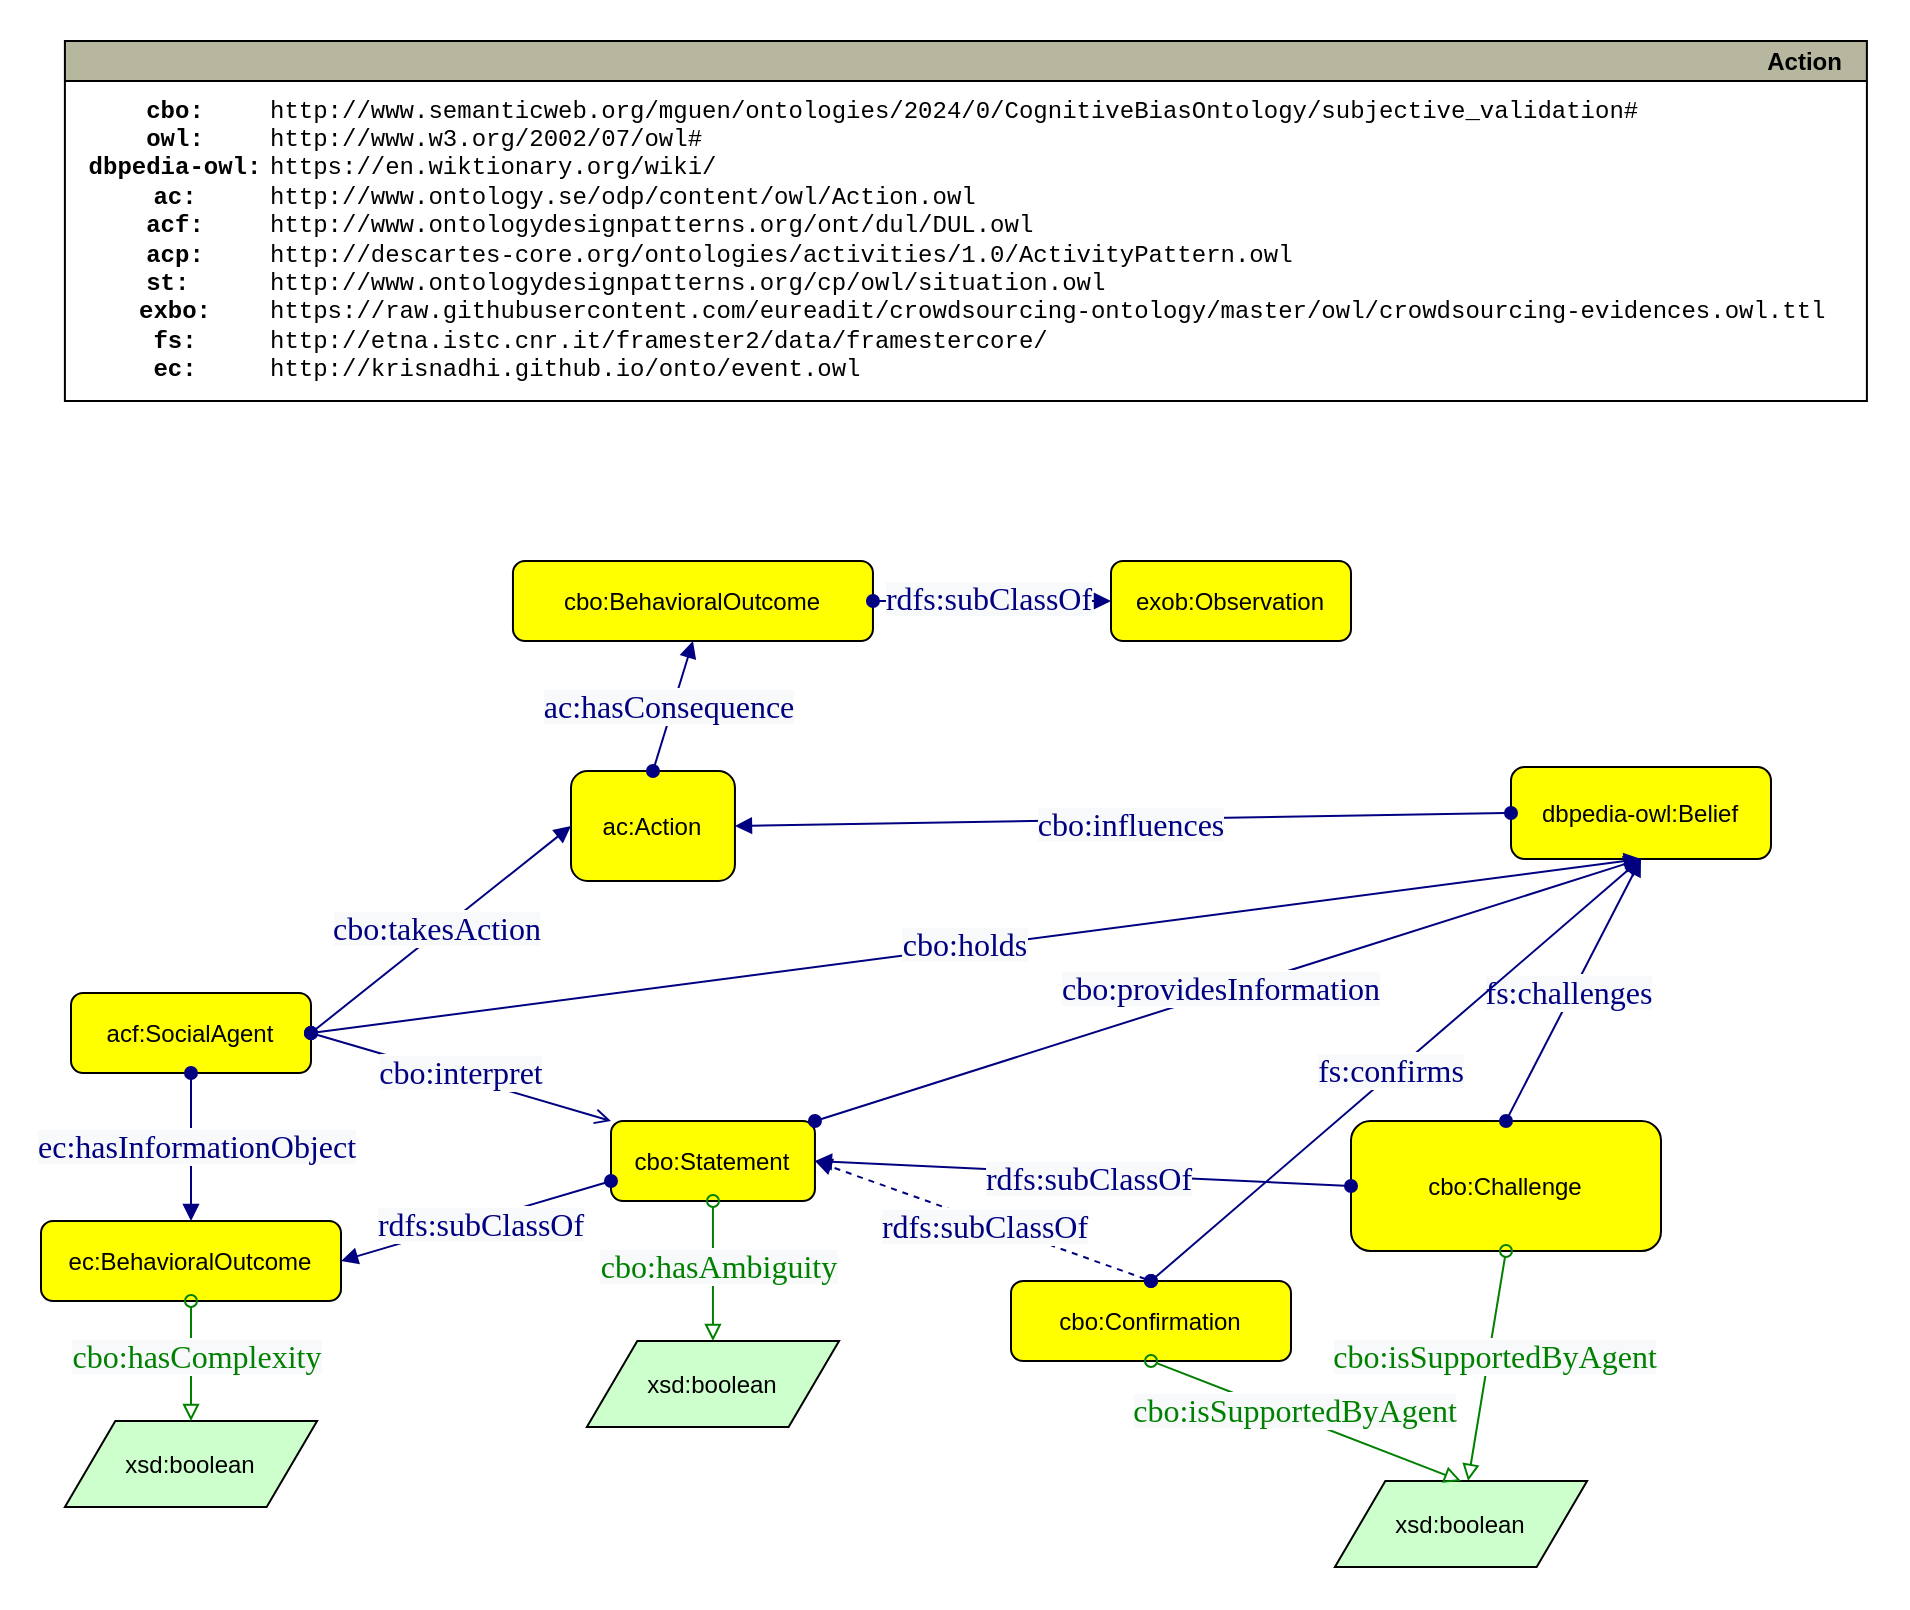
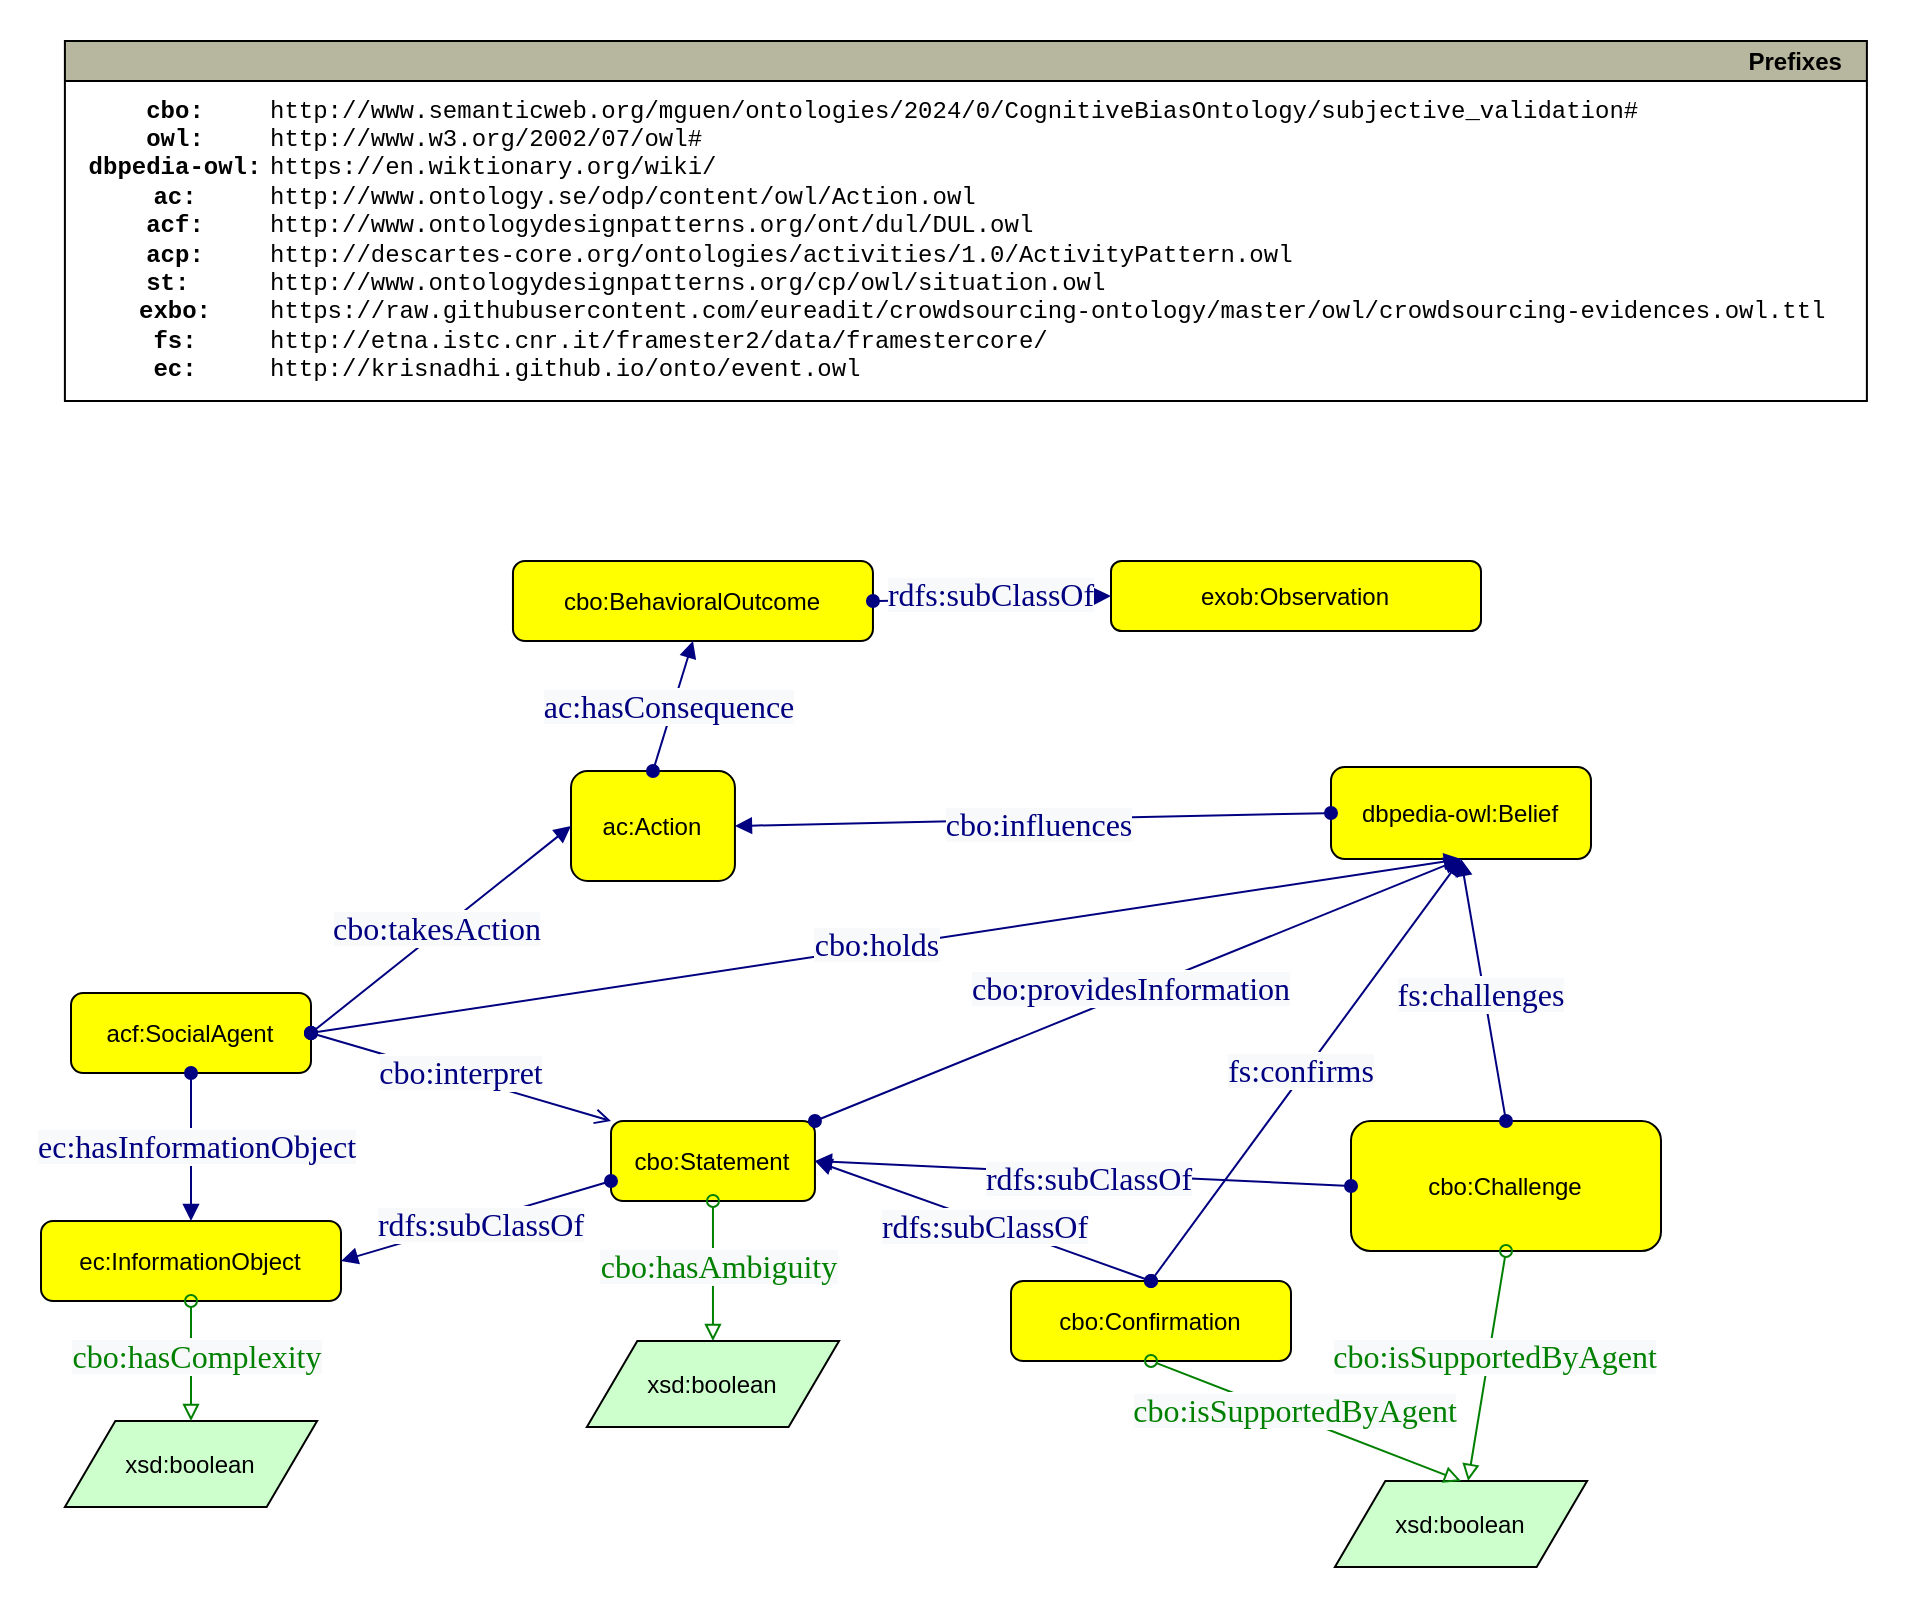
- <mxCell id="2" value="Action" style="graphMlID=n0;shape=swimlane;startSize=20;fillColor=#b7b69e;strokeColor=#000000;strokeWidth=1.0;align=right;spacingRight=10;fontStyle=1" parent="1" vertex="1"><mxGeometry x="31.95" y="20" width="901" height="180" as="geometry" /></mxCell>
+ <mxCell id="2" value="Prefixes" style="graphMlID=n0;shape=swimlane;startSize=20;fillColor=#b7b69e;strokeColor=#000000;strokeWidth=1.0;align=right;spacingRight=10;fontStyle=1" parent="1" vertex="1"><mxGeometry x="31.95" y="20" width="901" height="180" as="geometry" /></mxCell>
- <mxCell id="15" value="exob:Observation" style="graphMlID=n4;shape=rect;rounded=1;arcsize=30;fillColor=#ffff00;strokeColor=#000000;strokeWidth=1.0" parent="1" vertex="1"><mxGeometry x="555" y="280" width="120" height="40" as="geometry" /></mxCell>
+ <mxCell id="15" value="exob:Observation" style="graphMlID=n4;shape=rect;rounded=1;arcsize=30;fillColor=#ffff00;strokeColor=#000000;strokeWidth=1.0" parent="1" vertex="1"><mxGeometry x="555" y="280" width="185" height="35" as="geometry" /></mxCell>
- <mxCell id="6" value="dbpedia-owl:Belief" style="graphMlID=n4;shape=rect;rounded=1;arcsize=30;fillColor=#ffff00;strokeColor=#000000;strokeWidth=1.0" parent="1" vertex="1"><mxGeometry x="755" y="383" width="130" height="46" as="geometry" /></mxCell>
+ <mxCell id="6" value="dbpedia-owl:Belief" style="graphMlID=n4;shape=rect;rounded=1;arcsize=30;fillColor=#ffff00;strokeColor=#000000;strokeWidth=1.0" parent="1" vertex="1"><mxGeometry x="665" y="383" width="130" height="46" as="geometry" /></mxCell>
- <mxCell id="30" value="" style="graphMlID=e0;rounded=0;endArrow=block;strokeColor=#000080;strokeWidth=1.0;startArrow=oval;startFill=1;endFill=1;exitX=0.5;exitY=0;exitDx=0;exitDy=0;entryX=1;entryY=0.5;entryDx=0;entryDy=0;dashed=1;" parent="1" source="7" target="10" edge="1"><mxGeometry relative="1" as="geometry"><mxPoint x="865" y="540.082" as="sourcePoint" /><mxPoint x="915" y="530" as="targetPoint" /></mxGeometry></mxCell>
+ <mxCell id="30" value="" style="graphMlID=e0;rounded=0;endArrow=block;strokeColor=#000080;strokeWidth=1.0;startArrow=oval;startFill=1;endFill=1;exitX=0.5;exitY=0;exitDx=0;exitDy=0;entryX=1;entryY=0.5;entryDx=0;entryDy=0;" parent="1" source="7" target="10" edge="1"><mxGeometry relative="1" as="geometry"><mxPoint x="865" y="540.082" as="sourcePoint" /><mxPoint x="915" y="530" as="targetPoint" /></mxGeometry></mxCell>
- <mxCell id="9" value="ec:BehavioralOutcome" style="graphMlID=n4;shape=rect;rounded=1;arcsize=30;fillColor=#ffff00;strokeColor=#000000;strokeWidth=1.0" parent="1" vertex="1"><mxGeometry x="20" y="610" width="150" height="40" as="geometry" /></mxCell>
+ <mxCell id="9" value="ec:InformationObject" style="graphMlID=n4;shape=rect;rounded=1;arcsize=30;fillColor=#ffff00;strokeColor=#000000;strokeWidth=1.0" parent="1" vertex="1"><mxGeometry x="20" y="610" width="150" height="40" as="geometry" /></mxCell>
